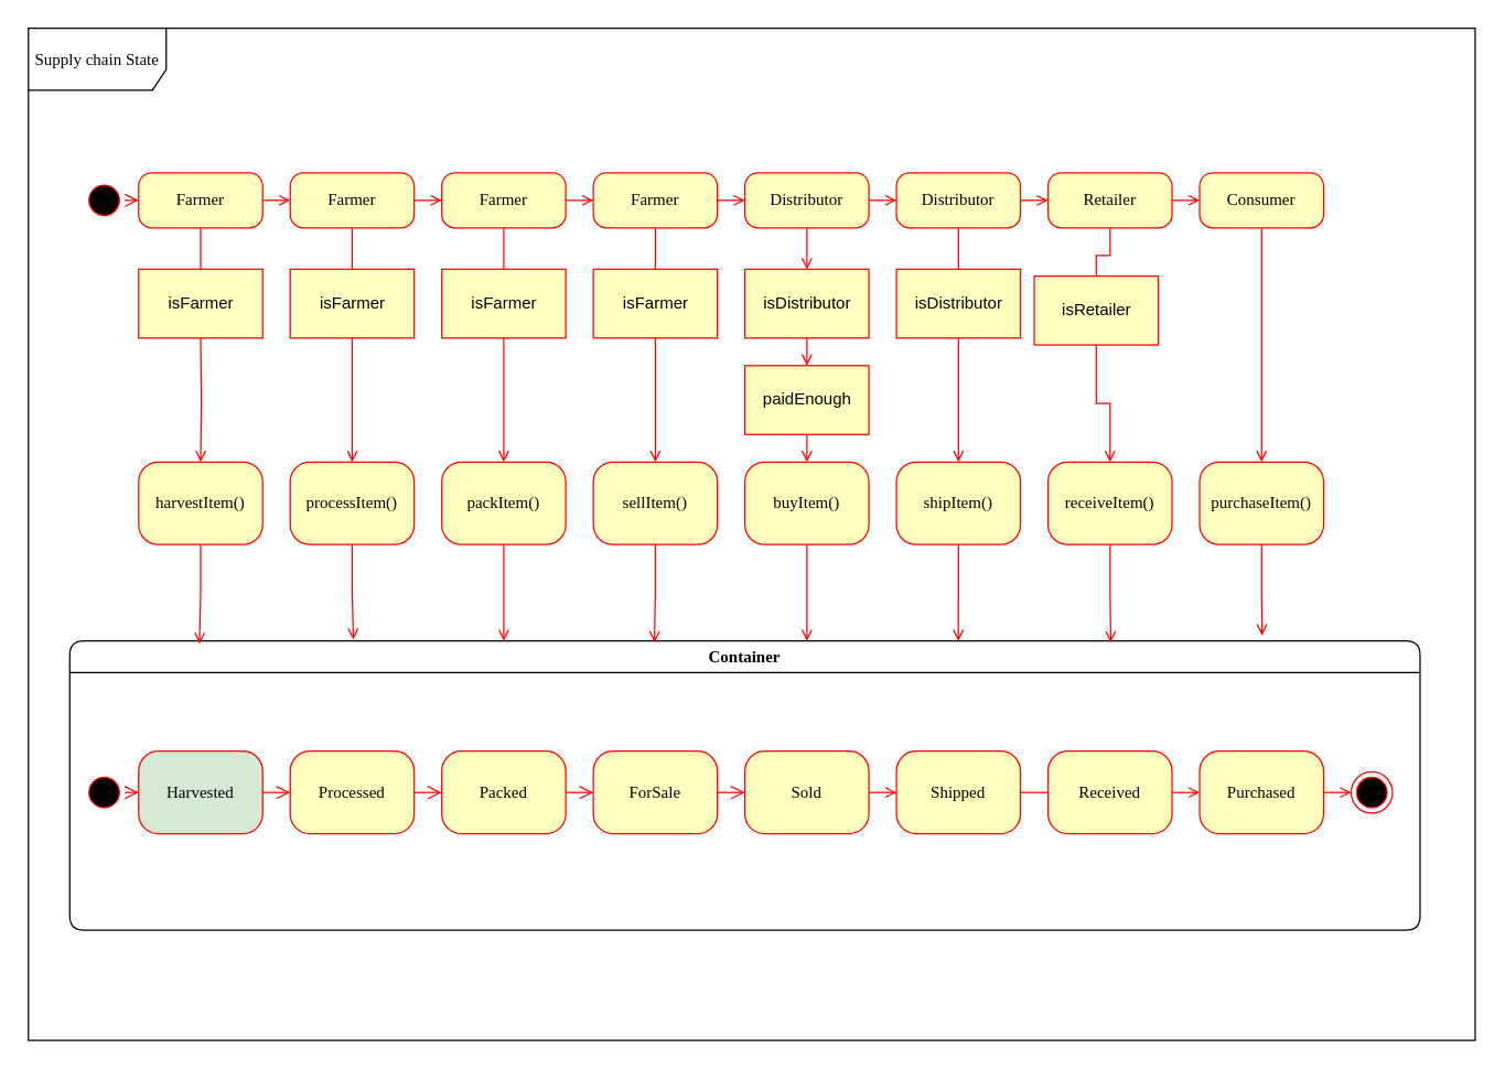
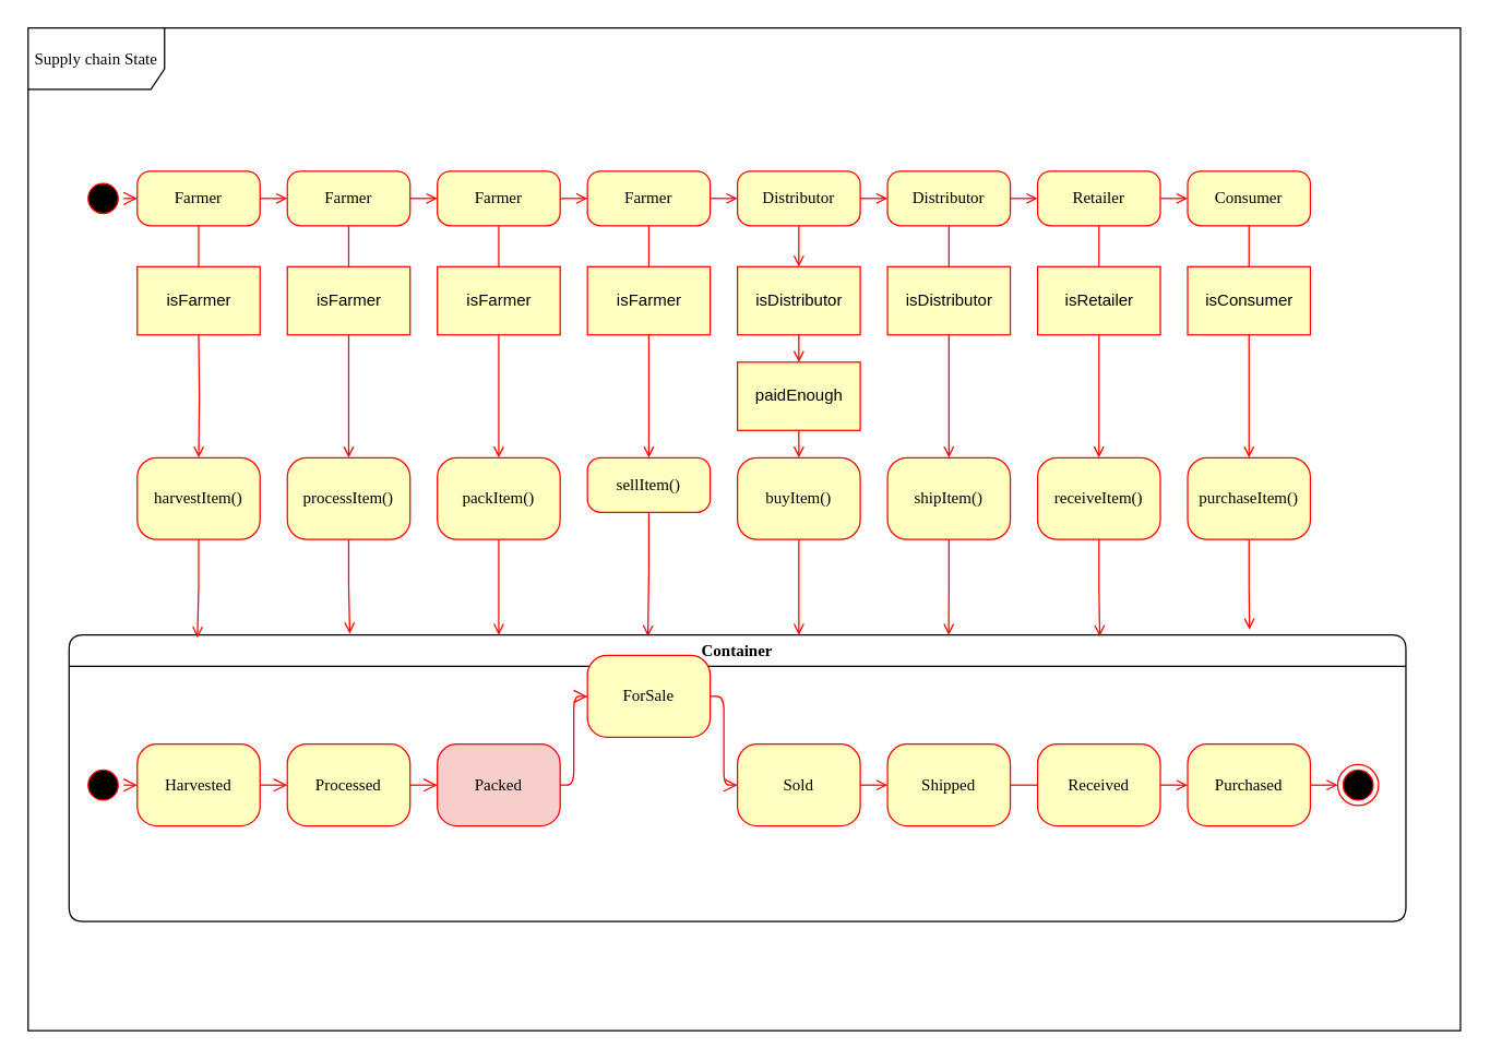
+ <mxCell id="74" value="isConsumer" style="html=1;fillColor=#FFFFC0;fontColor=#000000;strokeColor=#FF0000;" vertex="1" parent="1"><mxGeometry x="870" y="195" width="90" height="50" as="geometry" /></mxCell>
- <mxCell id="72" value="isRetailer" style="html=1;fillColor=#FFFFC0;fontColor=#000000;strokeColor=#FF0000;" vertex="1" parent="1"><mxGeometry x="750" y="200" width="90" height="50" as="geometry" /></mxCell>
+ <mxCell id="72" value="isRetailer" style="html=1;fillColor=#FFFFC0;fontColor=#000000;strokeColor=#FF0000;" vertex="1" parent="1"><mxGeometry x="760" y="195" width="90" height="50" as="geometry" /></mxCell>
- <mxCell id="47" value="sellItem()" style="rounded=1;whiteSpace=wrap;html=1;arcSize=24;fillColor=#ffffc0;strokeColor=#ff0000;shadow=0;comic=0;labelBackgroundColor=none;fontFamily=Verdana;fontSize=12;fontColor=#000000;align=center;" vertex="1" parent="1"><mxGeometry x="430" y="335" width="90" height="60" as="geometry" /></mxCell>
+ <mxCell id="47" value="sellItem()" style="rounded=1;whiteSpace=wrap;html=1;arcSize=24;fillColor=#ffffc0;strokeColor=#ff0000;shadow=0;comic=0;labelBackgroundColor=none;fontFamily=Verdana;fontSize=12;fontColor=#000000;align=center;" vertex="1" parent="1"><mxGeometry x="430" y="335" width="90" height="40" as="geometry" /></mxCell>
- <mxCell id="9" value="Harvested" style="rounded=1;whiteSpace=wrap;html=1;arcSize=24;fillColor=#d5e8d4;strokeColor=#ff0000;shadow=0;comic=0;labelBackgroundColor=none;fontFamily=Verdana;fontSize=12;fontColor=#000000;align=center;" parent="7" vertex="1"><mxGeometry x="50" y="80" width="90" height="60" as="geometry" /></mxCell>
+ <mxCell id="9" value="Harvested" style="rounded=1;whiteSpace=wrap;html=1;arcSize=24;fillColor=#ffffc0;strokeColor=#ff0000;shadow=0;comic=0;labelBackgroundColor=none;fontFamily=Verdana;fontSize=12;fontColor=#000000;align=center;" parent="7" vertex="1"><mxGeometry x="50" y="80" width="90" height="60" as="geometry" /></mxCell>
- <mxCell id="15" value="Packed" style="rounded=1;whiteSpace=wrap;html=1;arcSize=24;fillColor=#ffffc0;strokeColor=#ff0000;shadow=0;comic=0;labelBackgroundColor=none;fontFamily=Verdana;fontSize=12;fontColor=#000000;align=center;verticalAlign=middle;" parent="7" vertex="1"><mxGeometry x="270" y="80" width="90" height="60" as="geometry" /></mxCell>
+ <mxCell id="15" value="Packed" style="rounded=1;whiteSpace=wrap;html=1;arcSize=24;fillColor=#f8cecc;strokeColor=#ff0000;shadow=0;comic=0;labelBackgroundColor=none;fontFamily=Verdana;fontSize=12;fontColor=#000000;align=center;verticalAlign=middle;" parent="7" vertex="1"><mxGeometry x="270" y="80" width="90" height="60" as="geometry" /></mxCell>
- <mxCell id="16" value="ForSale" style="rounded=1;whiteSpace=wrap;html=1;arcSize=24;fillColor=#ffffc0;strokeColor=#ff0000;shadow=0;comic=0;labelBackgroundColor=none;fontFamily=Verdana;fontSize=12;fontColor=#000000;align=center;verticalAlign=middle;" vertex="1" parent="7"><mxGeometry x="380" y="80" width="90" height="60" as="geometry" /></mxCell>
+ <mxCell id="16" value="ForSale" style="rounded=1;whiteSpace=wrap;html=1;arcSize=24;fillColor=#ffffc0;strokeColor=#ff0000;shadow=0;comic=0;labelBackgroundColor=none;fontFamily=Verdana;fontSize=12;fontColor=#000000;align=center;verticalAlign=middle;" vertex="1" parent="7"><mxGeometry x="380" y="15" width="90" height="60" as="geometry" /></mxCell>
